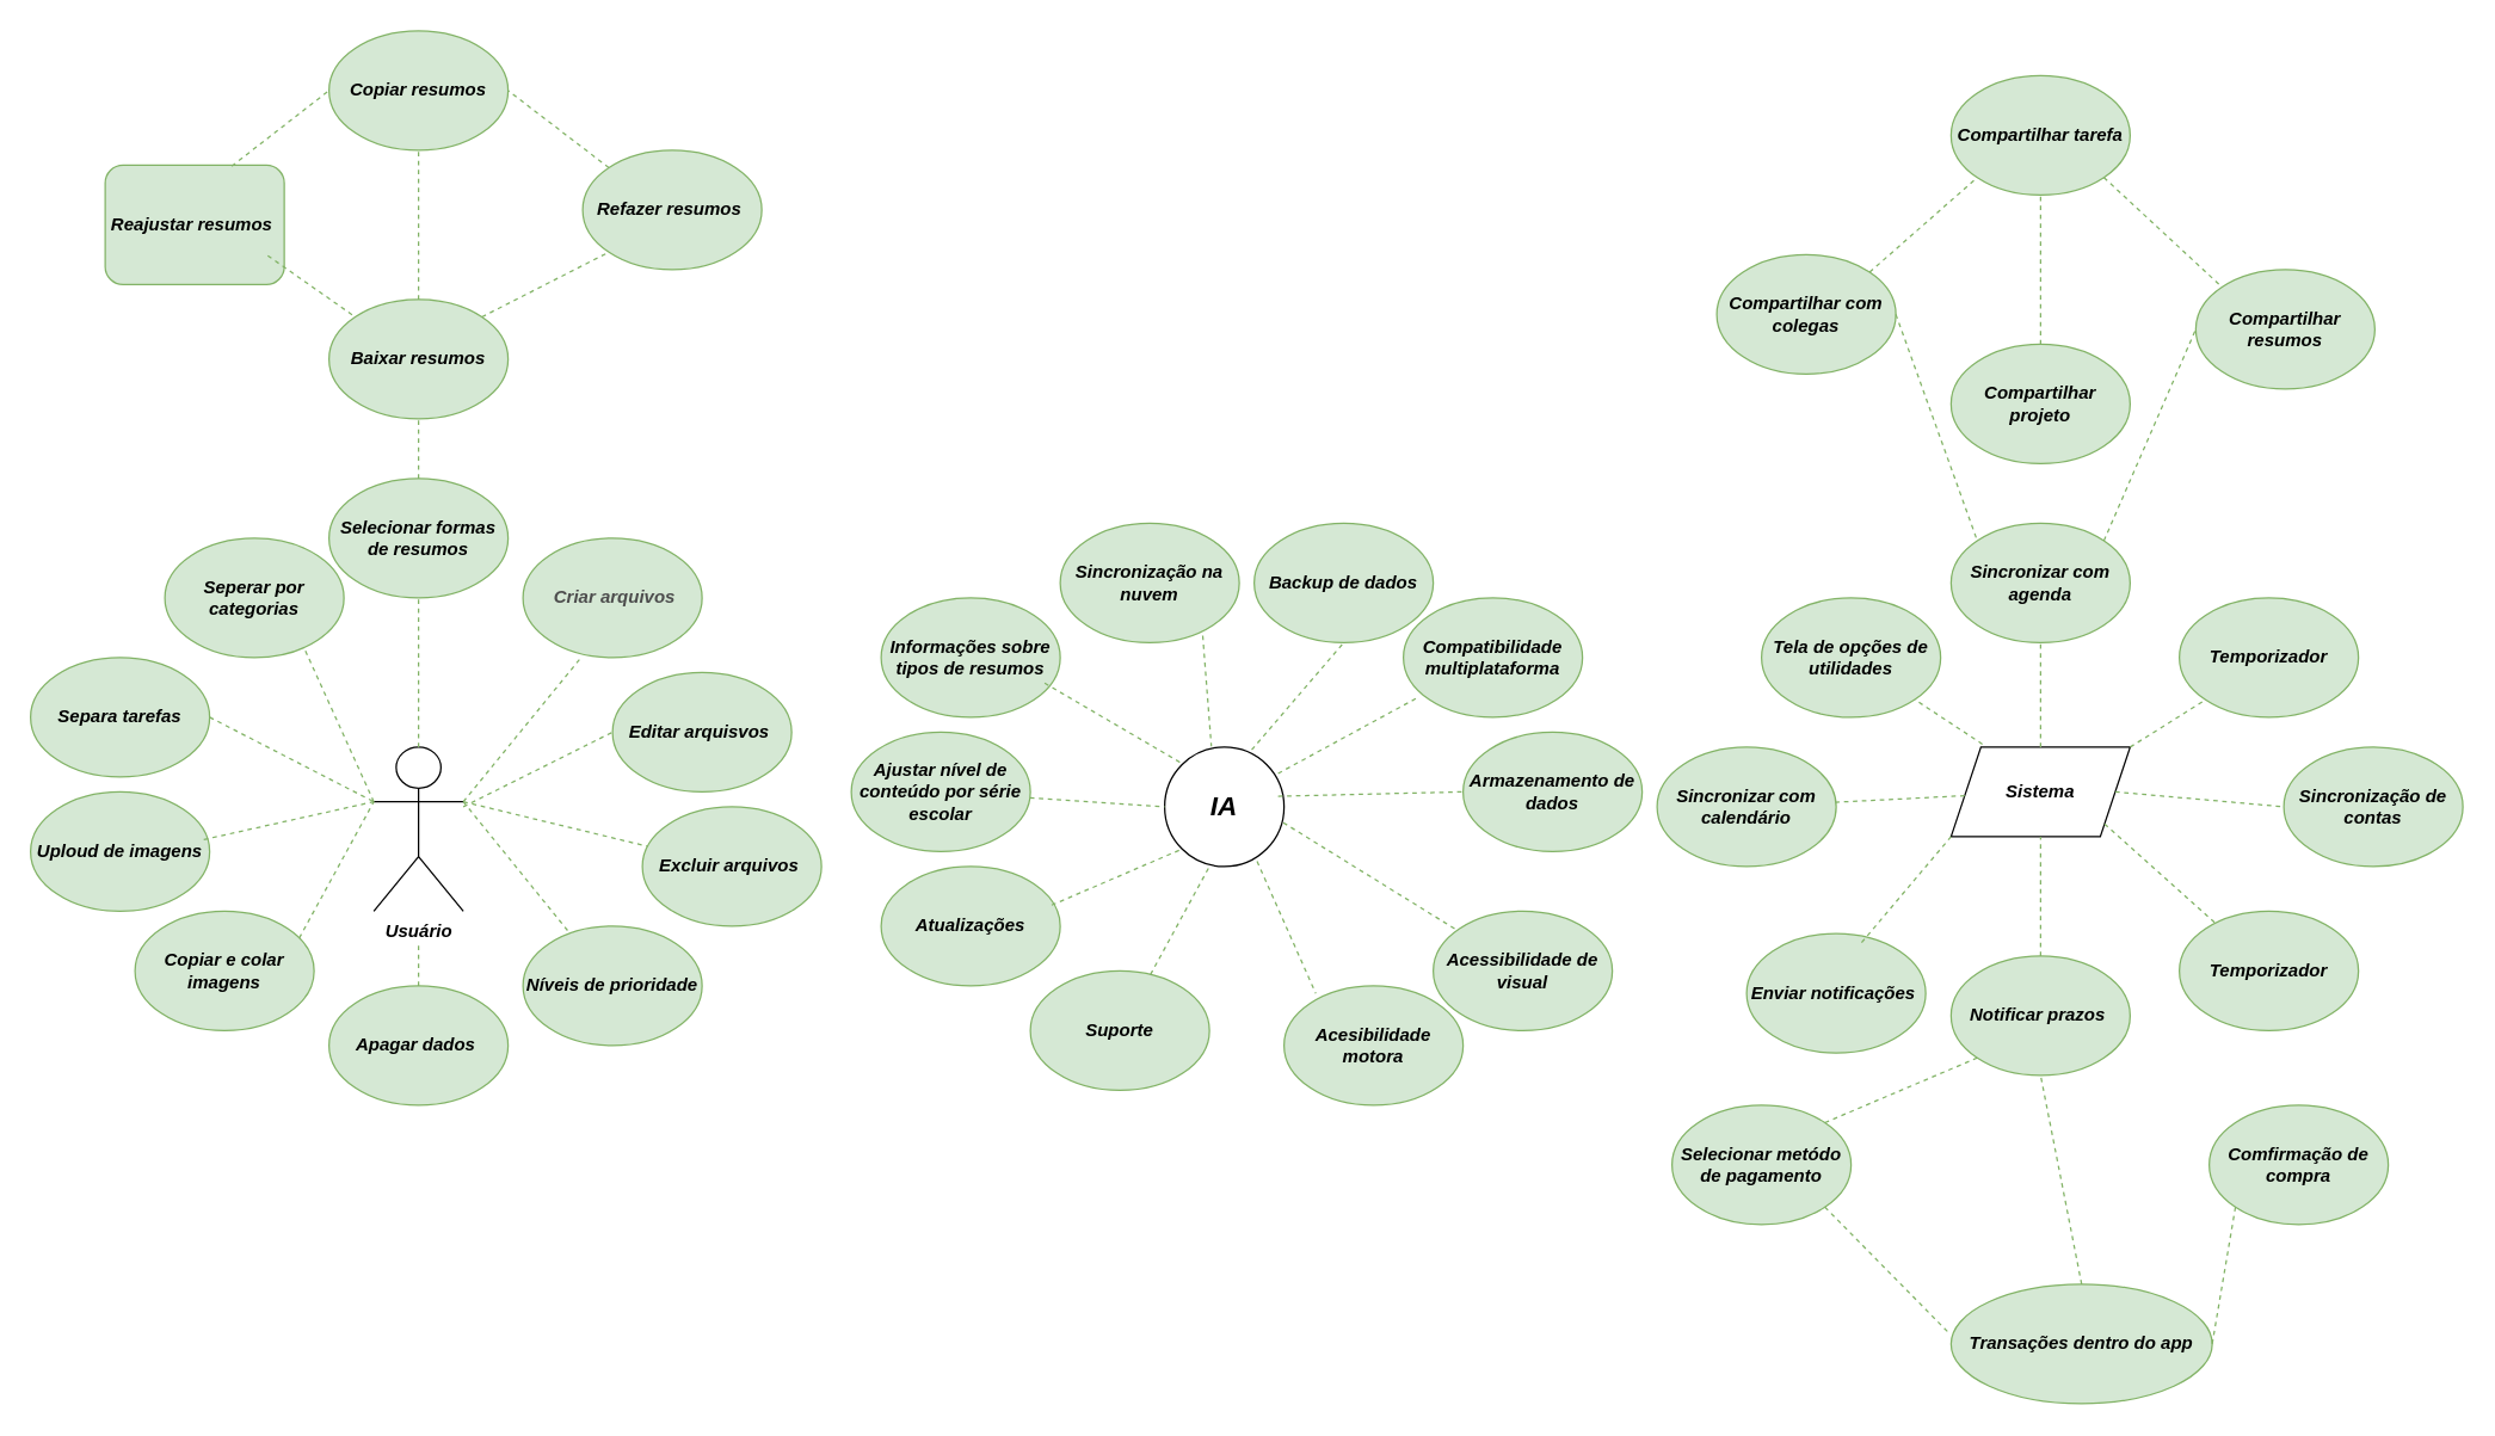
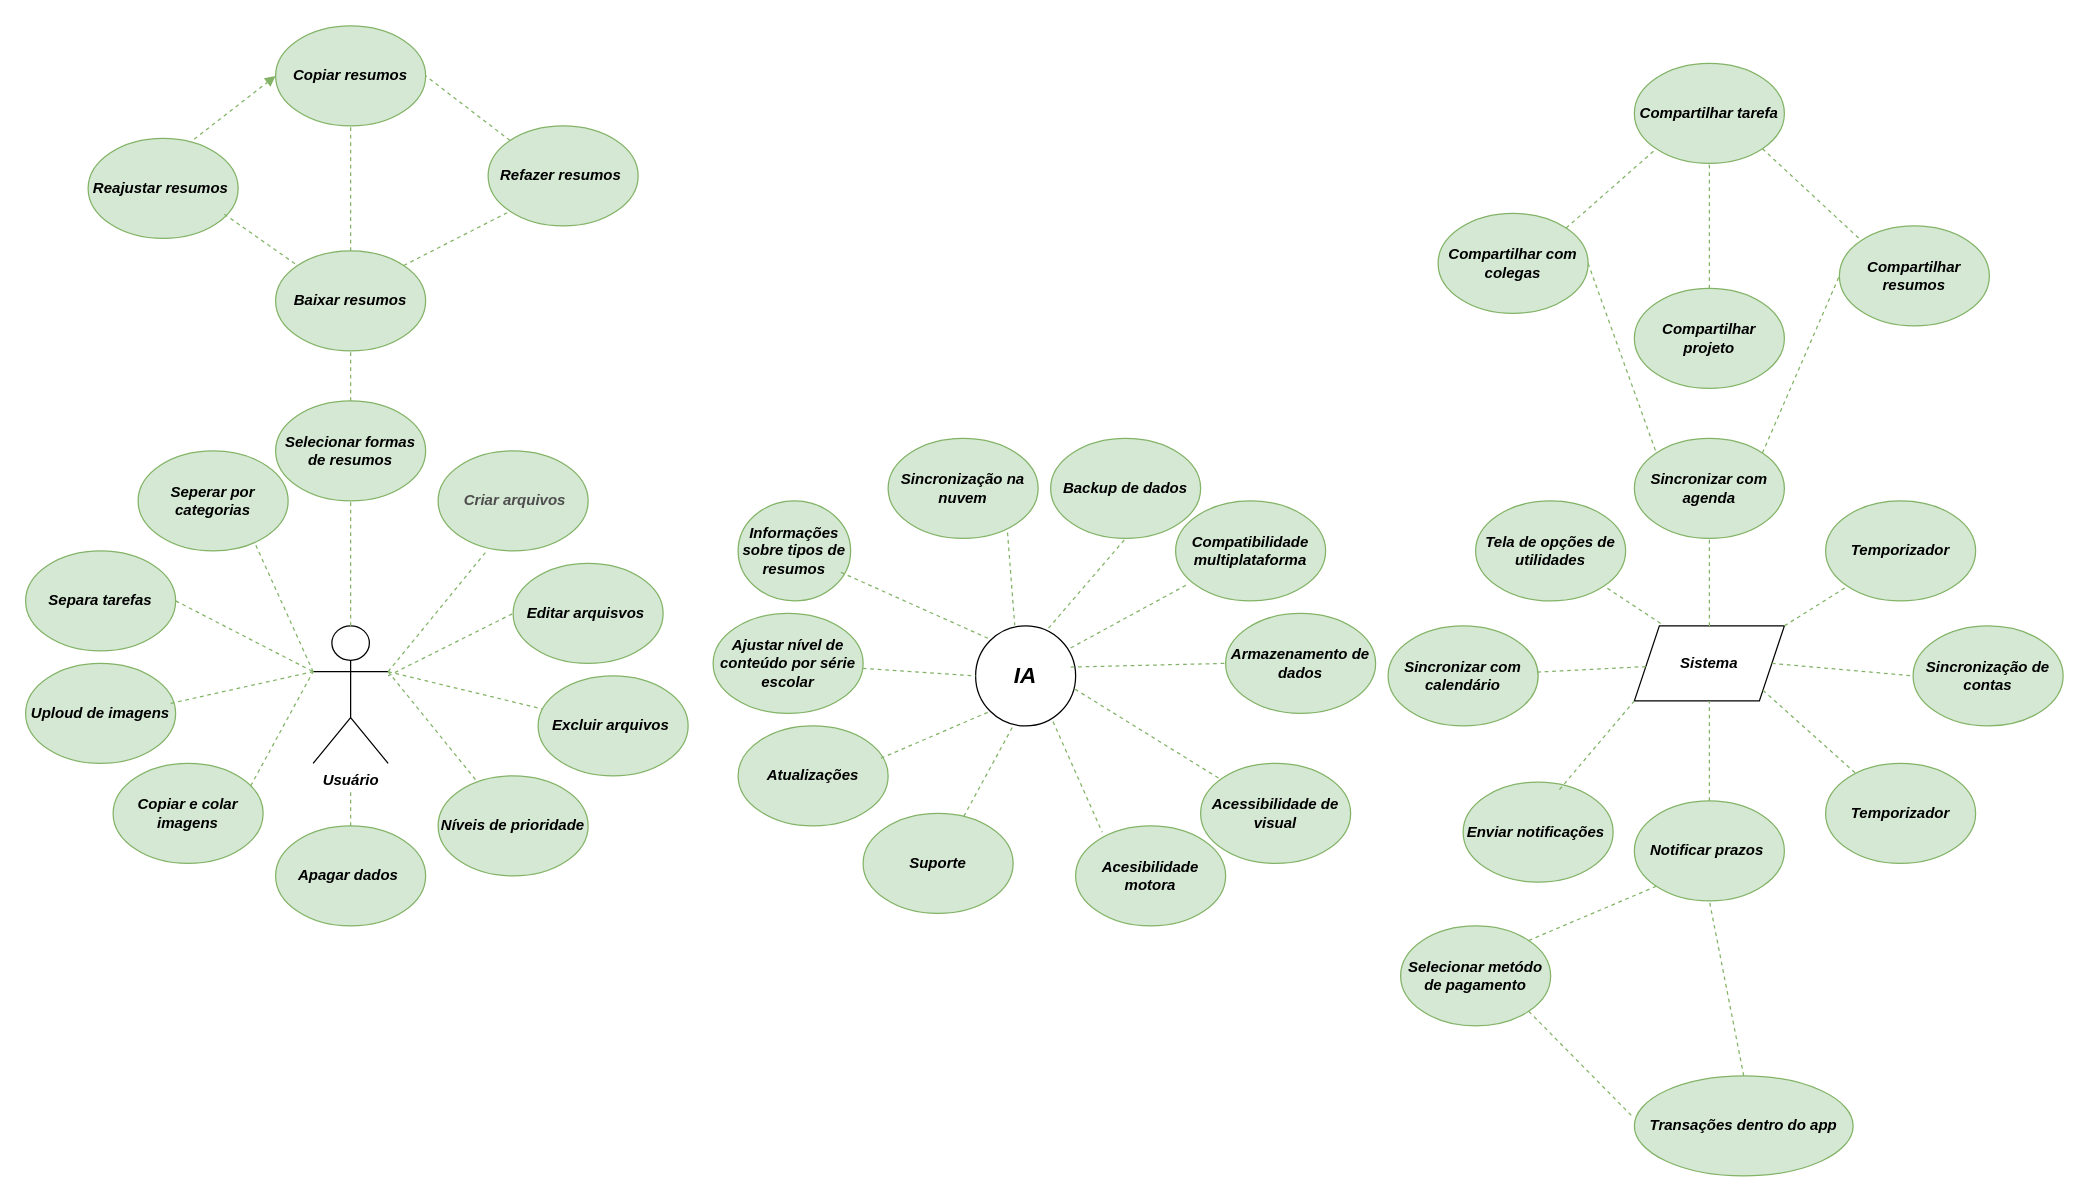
- <mxCell id="70" value="" style="endArrow=none;dashed=1;html=1;rounded=0;entryX=0;entryY=0.5;entryDx=0;entryDy=0;exitX=0.707;exitY=0.008;exitDx=0;exitDy=0;exitPerimeter=0;fillColor=#d5e8d4;strokeColor=#82b366;fontStyle=3" edge="1" parent="1" source="63" target="67"><mxGeometry width="50" height="50" relative="1" as="geometry"><mxPoint x="160" y="130" as="sourcePoint" /><mxPoint x="210" y="80" as="targetPoint" /></mxGeometry></mxCell>
+ <mxCell id="70" value="" style="endArrow=block;dashed=1;html=1;rounded=0;entryX=0;entryY=0.5;entryDx=0;entryDy=0;exitX=0.707;exitY=0.008;exitDx=0;exitDy=0;exitPerimeter=0;fillColor=#d5e8d4;strokeColor=#82b366;fontStyle=3;" edge="1" parent="1" source="63" target="67"><mxGeometry width="50" height="50" relative="1" as="geometry"><mxPoint x="160" y="130" as="sourcePoint" /><mxPoint x="210" y="80" as="targetPoint" /></mxGeometry></mxCell>
- <mxCell id="63" value="Reajustar resumos&amp;nbsp;" style="whiteSpace=wrap;html=1;fillColor=#d5e8d4;strokeColor=#82b366;fontStyle=3;rounded=1;" vertex="1" parent="1"><mxGeometry x="70" y="110" width="120" height="80" as="geometry" /></mxCell>
+ <mxCell id="63" value="Reajustar resumos&amp;nbsp;" style="ellipse;whiteSpace=wrap;html=1;fillColor=#d5e8d4;strokeColor=#82b366;fontStyle=3" vertex="1" parent="1"><mxGeometry x="70" y="110" width="120" height="80" as="geometry" /></mxCell>
- <mxCell id="40" value="Informações sobre tipos de resumos" style="ellipse;whiteSpace=wrap;html=1;fillColor=#d5e8d4;strokeColor=#82b366;fontStyle=3" vertex="1" parent="1"><mxGeometry x="590" y="400" width="120" height="80" as="geometry" /></mxCell>
+ <mxCell id="40" value="Informações sobre tipos de resumos" style="ellipse;whiteSpace=wrap;html=1;fillColor=#d5e8d4;strokeColor=#82b366;fontStyle=3" vertex="1" parent="1"><mxGeometry x="590" y="400" width="90" height="80" as="geometry" /></mxCell>
- <mxCell id="82" value="Comfirmação de compra" style="ellipse;whiteSpace=wrap;html=1;fillColor=#d5e8d4;strokeColor=#82b366;fontStyle=3" vertex="1" parent="1"><mxGeometry x="1480" y="740" width="120" height="80" as="geometry" /></mxCell>
- <mxCell id="86" value="" style="endArrow=none;dashed=1;html=1;rounded=0;entryX=0;entryY=1;entryDx=0;entryDy=0;exitX=1;exitY=0.5;exitDx=0;exitDy=0;fillColor=#d5e8d4;strokeColor=#82b366;fontStyle=3" edge="1" parent="1" source="81" target="82"><mxGeometry width="50" height="50" relative="1" as="geometry"><mxPoint x="1430" y="880" as="sourcePoint" /><mxPoint x="1480" y="830" as="targetPoint" /></mxGeometry></mxCell>
